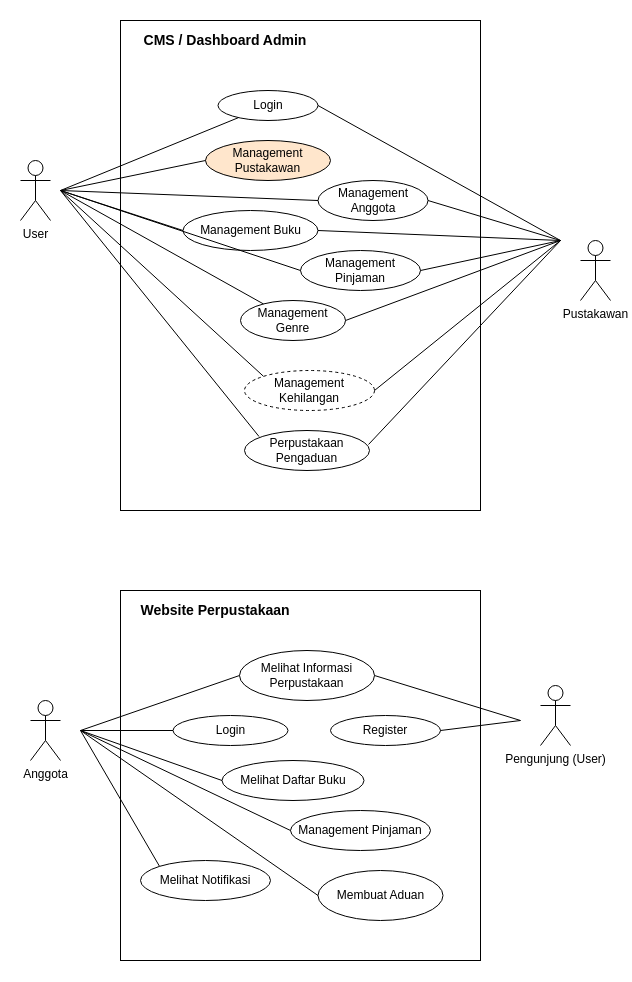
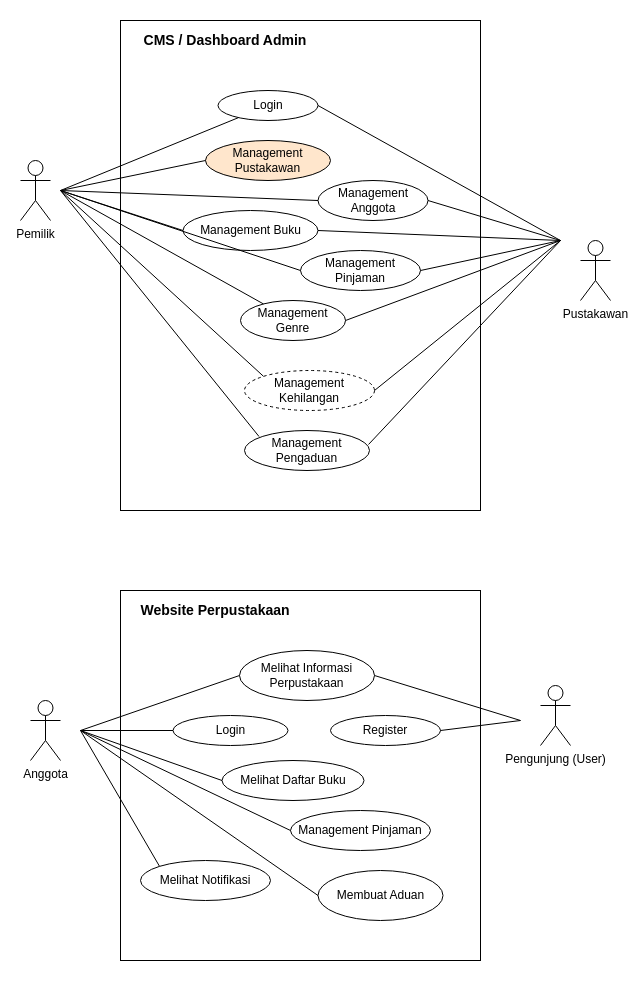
- <mxCell id="6" value="User" style="shape=umlActor;verticalLabelPosition=bottom;verticalAlign=top;html=1;outlineConnect=0;" vertex="1" parent="1"><mxGeometry x="20" y="160" width="30" height="60" as="geometry" /></mxCell>
+ <mxCell id="6" value="Pemilik" style="shape=umlActor;verticalLabelPosition=bottom;verticalAlign=top;html=1;outlineConnect=0;" vertex="1" parent="1"><mxGeometry x="20" y="160" width="30" height="60" as="geometry" /></mxCell>
- <mxCell id="8" value="Perpustakaan Pengaduan" style="ellipse;whiteSpace=wrap;html=1;" vertex="1" parent="1"><mxGeometry x="244" y="430" width="125" height="40" as="geometry" /></mxCell>
+ <mxCell id="8" value="Management Pengaduan" style="ellipse;whiteSpace=wrap;html=1;" vertex="1" parent="1"><mxGeometry x="244" y="430" width="125" height="40" as="geometry" /></mxCell>
